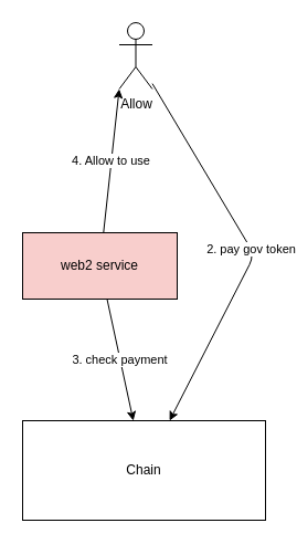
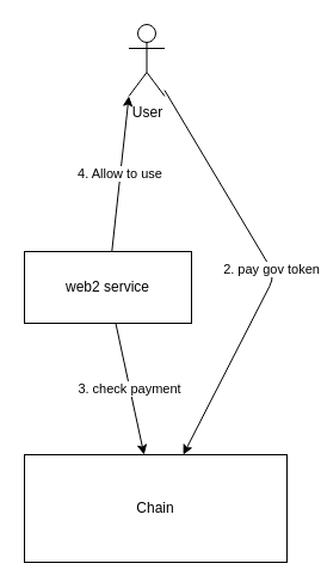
- <mxCell id="4" value="Allow" style="shape=umlActor;verticalLabelPosition=bottom;verticalAlign=top;html=1;outlineConnect=0;" parent="1" vertex="1"><mxGeometry x="107.5" y="20" width="30" height="60" as="geometry" /></mxCell>
+ <mxCell id="4" value="User" style="shape=umlActor;verticalLabelPosition=bottom;verticalAlign=top;html=1;outlineConnect=0;" parent="1" vertex="1"><mxGeometry x="107.5" y="20" width="30" height="60" as="geometry" /></mxCell>
- <mxCell id="7" value="web2&amp;nbsp;service" style="rounded=0;whiteSpace=wrap;html=1;fillColor=#f8cecc;" parent="1" vertex="1"><mxGeometry x="20" y="210" width="140" height="60" as="geometry" /></mxCell>
+ <mxCell id="7" value="web2&amp;nbsp;service" style="rounded=0;whiteSpace=wrap;html=1;" parent="1" vertex="1"><mxGeometry x="20" y="210" width="140" height="60" as="geometry" /></mxCell>
